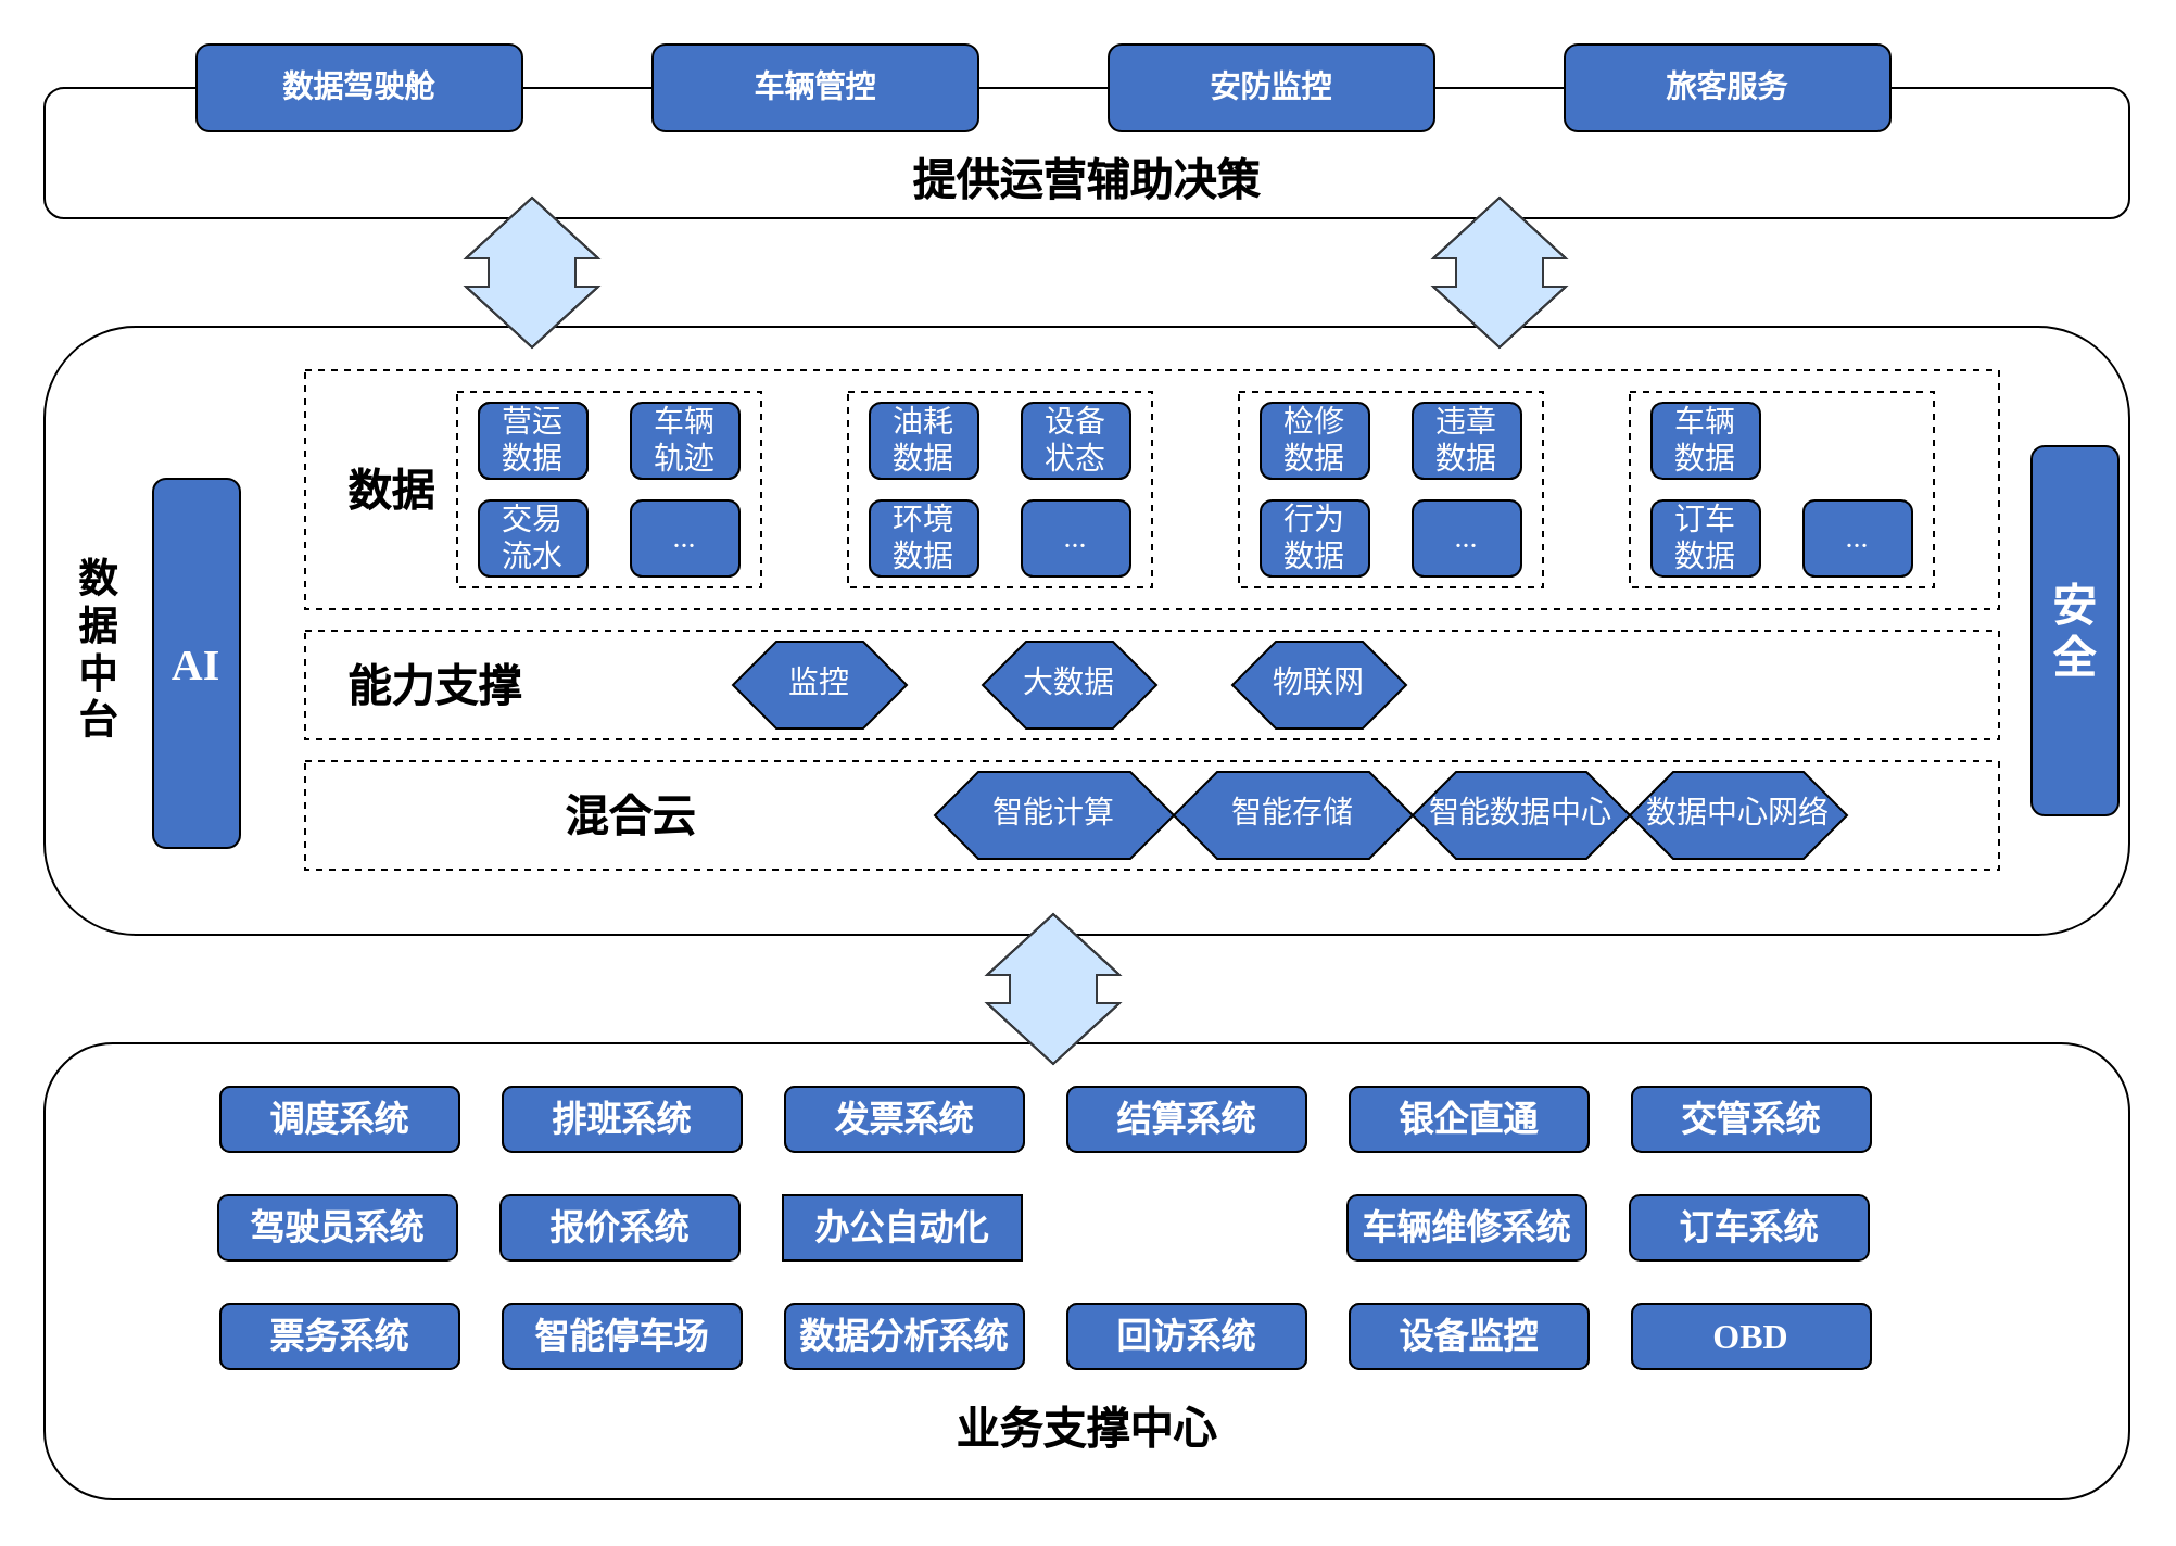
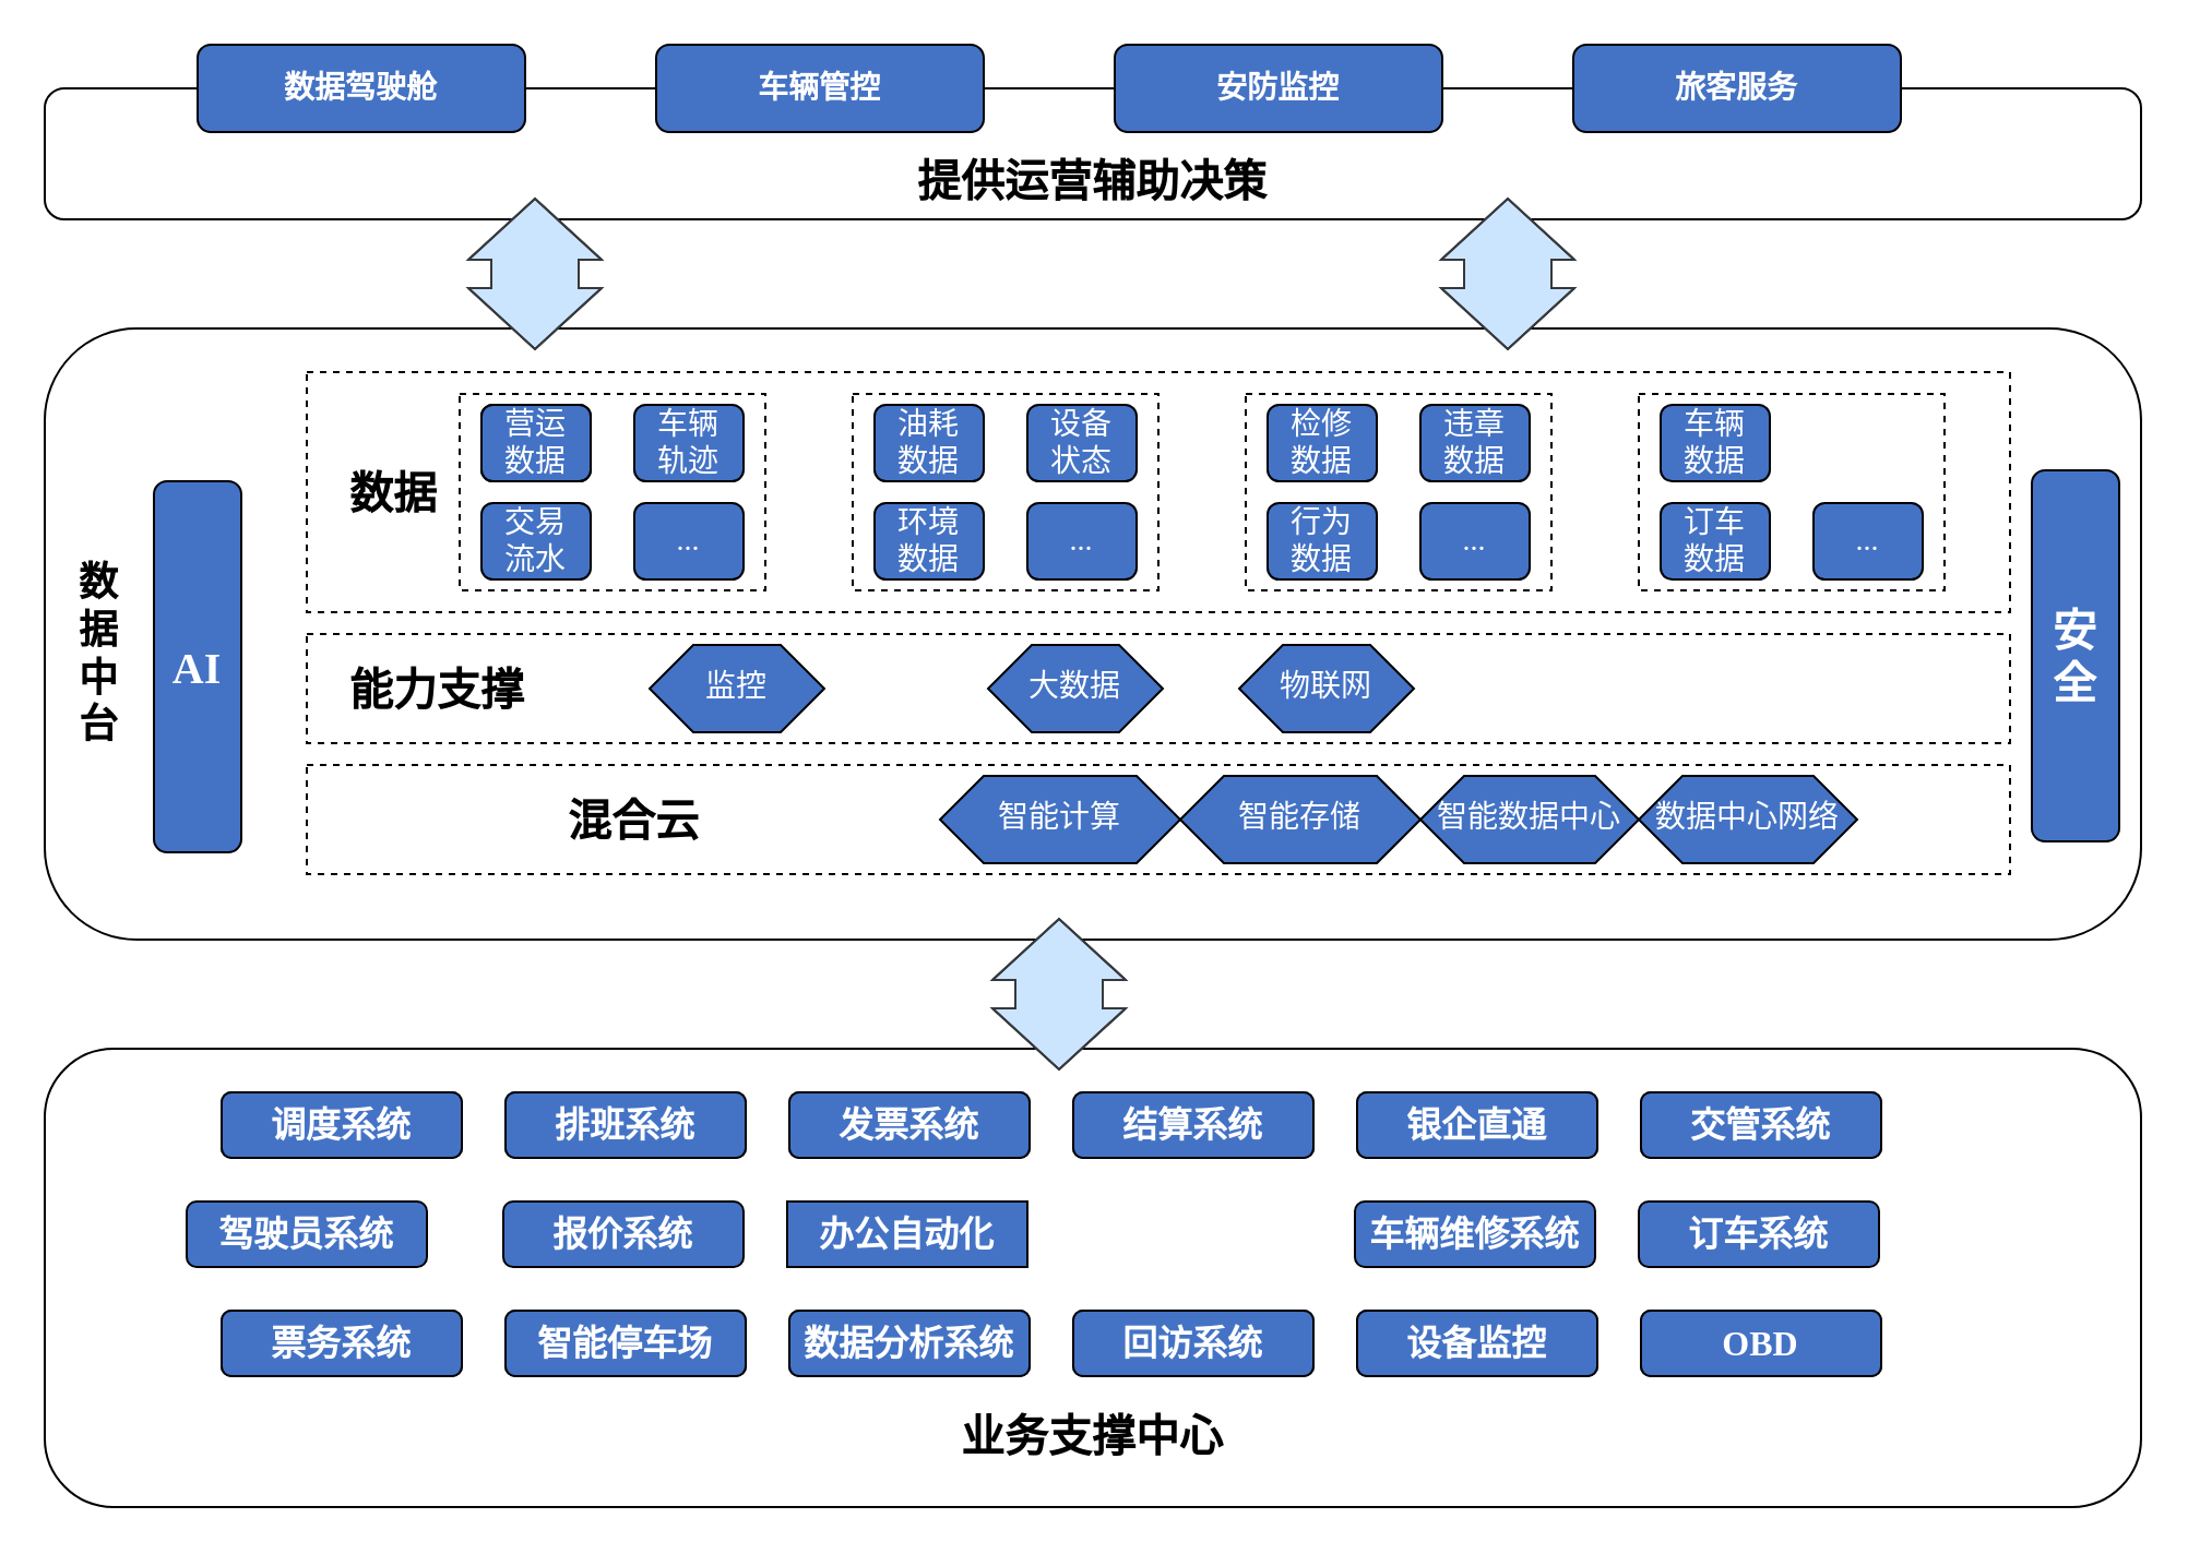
- <mxCell id="64" value="安全" style="rounded=1;whiteSpace=wrap;html=1;fontFamily=Tahoma;fontSize=20;fontColor=#FFFFFF;fillColor=#4473C5;fontStyle=1" parent="1" vertex="1"><mxGeometry x="935" y="205" width="40" height="170" as="geometry" /></mxCell>
+ <mxCell id="64" value="安全" style="rounded=1;whiteSpace=wrap;html=1;fontFamily=Tahoma;fontSize=20;fontColor=#FFFFFF;fillColor=#4473C5;fontStyle=1" parent="1" vertex="1"><mxGeometry x="930" y="215" width="40" height="170" as="geometry" /></mxCell>
- <mxCell id="36" value="监控" style="shape=hexagon;perimeter=hexagonPerimeter2;whiteSpace=wrap;html=1;fixedSize=1;fontFamily=Tahoma;fontSize=14;fontColor=#FFFFFF;fillColor=#4473C5;" parent="1" vertex="1"><mxGeometry x="337" y="295" width="80" height="40" as="geometry" /></mxCell>
+ <mxCell id="36" value="监控" style="shape=hexagon;perimeter=hexagonPerimeter2;whiteSpace=wrap;html=1;fixedSize=1;fontFamily=Tahoma;fontSize=14;fontColor=#FFFFFF;fillColor=#4473C5;" parent="1" vertex="1"><mxGeometry x="297" y="295" width="80" height="40" as="geometry" /></mxCell>
- <mxCell id="53" value="驾驶员系统" style="rounded=1;whiteSpace=wrap;html=1;fontFamily=Tahoma;fontSize=16;fontColor=#FFFFFF;fillColor=#4473C5;fontStyle=1" parent="1" vertex="1"><mxGeometry x="100" y="550" width="110" height="30" as="geometry" /></mxCell>
+ <mxCell id="53" value="驾驶员系统" style="rounded=1;whiteSpace=wrap;html=1;fontFamily=Tahoma;fontSize=16;fontColor=#FFFFFF;fillColor=#4473C5;fontStyle=1" parent="1" vertex="1"><mxGeometry x="85" y="550" width="110" height="30" as="geometry" /></mxCell>
